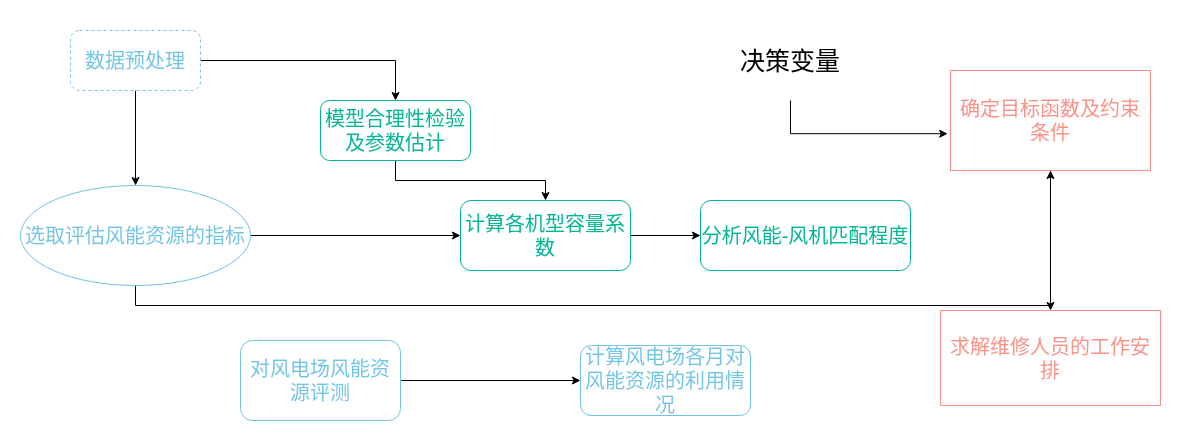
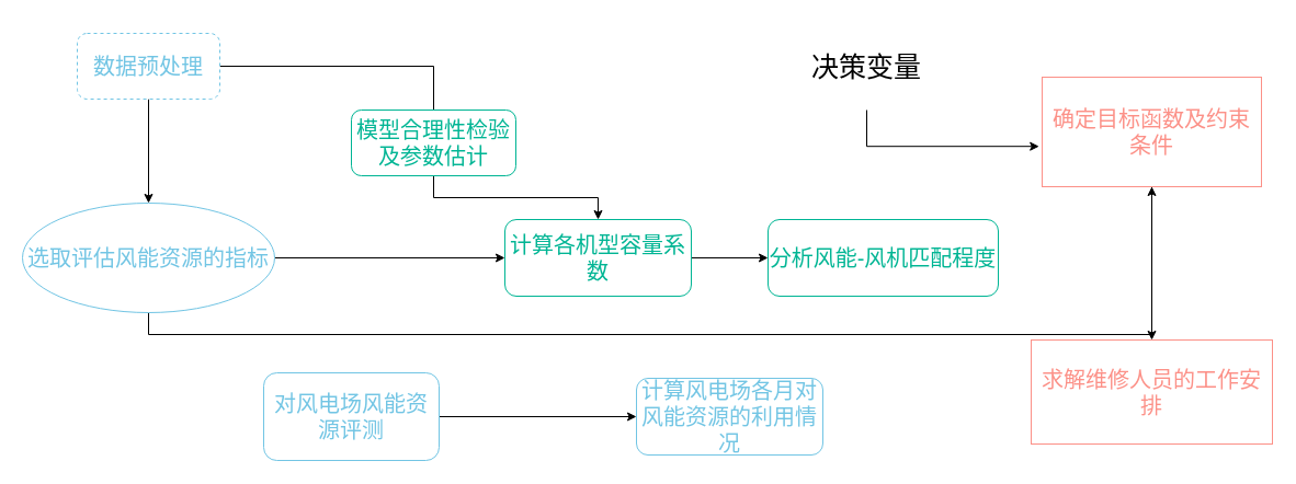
- <mxCell id="3" style="edgeStyle=orthogonalEdgeStyle;rounded=0;orthogonalLoop=1;jettySize=auto;html=1;exitX=1;exitY=0.5;exitDx=0;exitDy=0;" edge="1" parent="1" source="4" target="8"><mxGeometry relative="1" as="geometry" /></mxCell>
+ <mxCell id="3" style="edgeStyle=orthogonalEdgeStyle;rounded=0;orthogonalLoop=1;jettySize=auto;html=1;exitX=1;exitY=0.5;exitDx=0;exitDy=0;endArrow=none;" edge="1" parent="1" source="4" target="8"><mxGeometry relative="1" as="geometry" /></mxCell>
